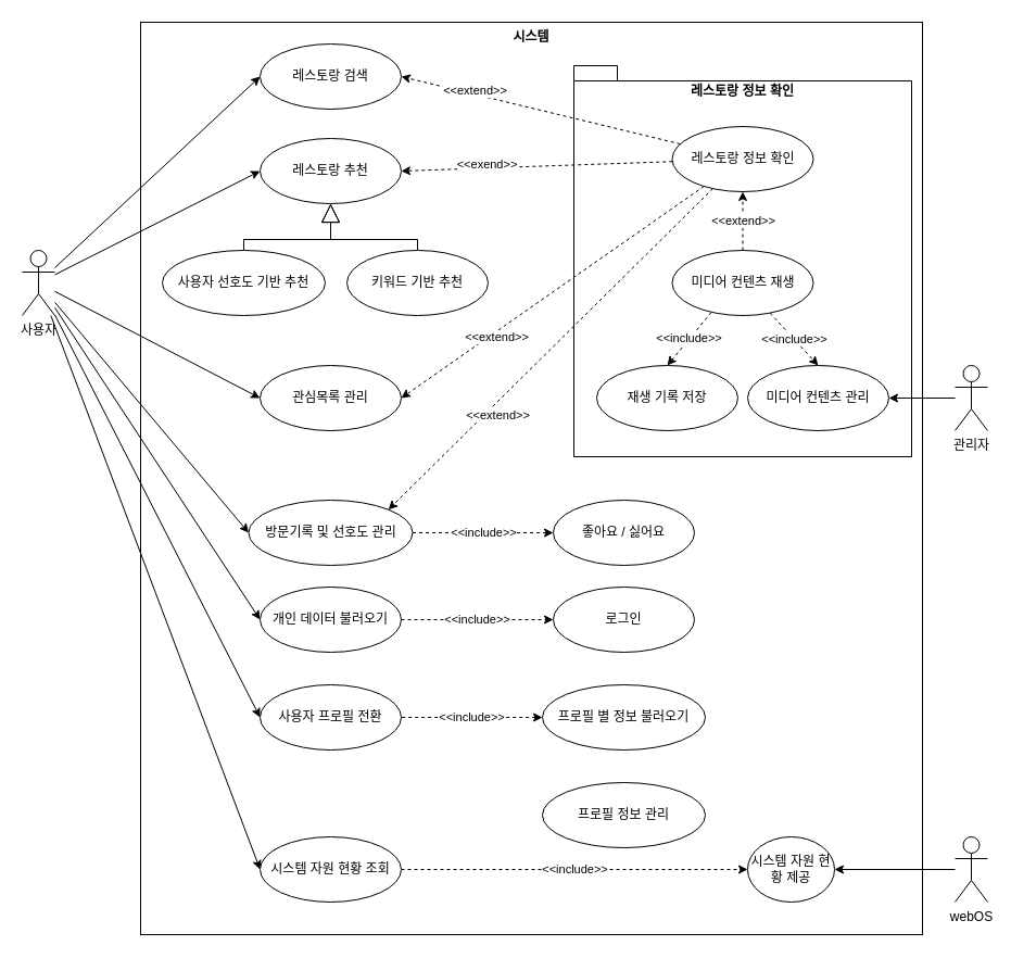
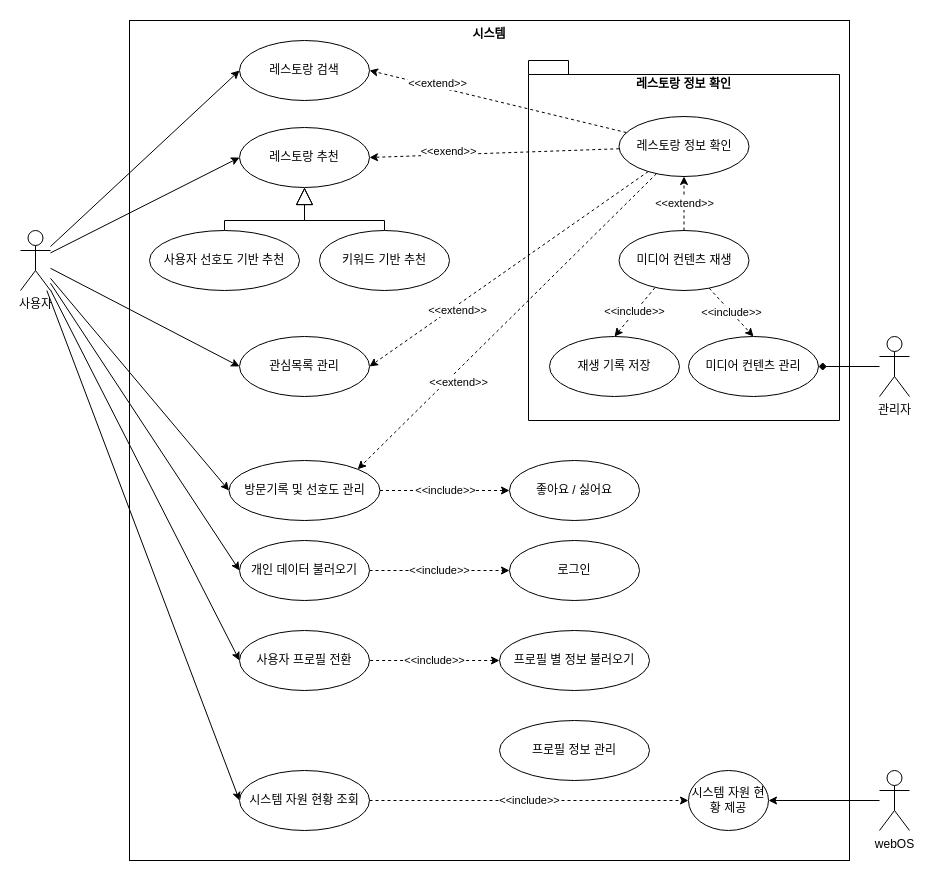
- <mxCell id="46" style="rounded=0;orthogonalLoop=1;jettySize=auto;html=1;entryX=1;entryY=0.5;entryDx=0;entryDy=0;" edge="1" parent="1" source="47" target="45"><mxGeometry relative="1" as="geometry" /></mxCell>
+ <mxCell id="46" style="rounded=0;orthogonalLoop=1;jettySize=auto;html=1;entryX=1;entryY=0.5;entryDx=0;entryDy=0;endArrow=diamond;" edge="1" parent="1" source="47" target="45"><mxGeometry relative="1" as="geometry" /></mxCell>
